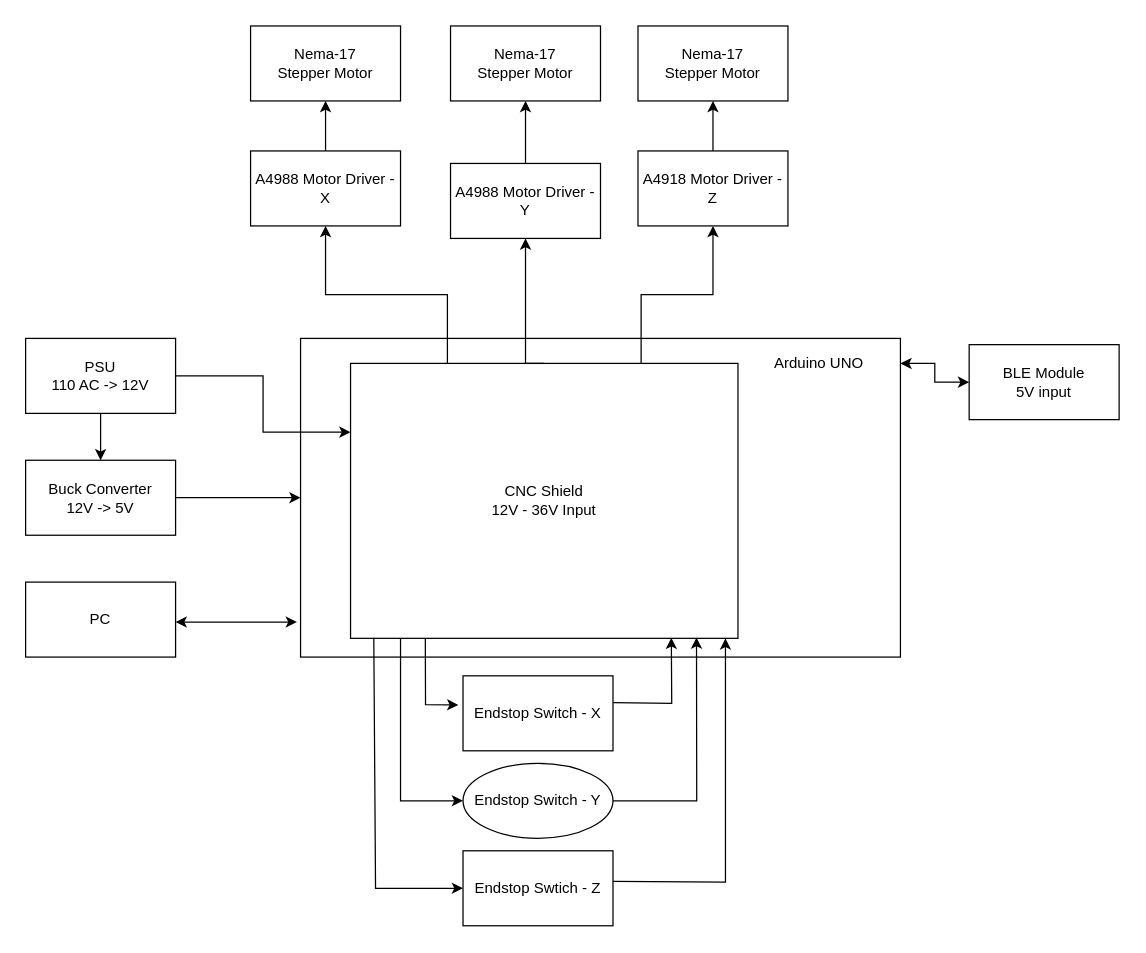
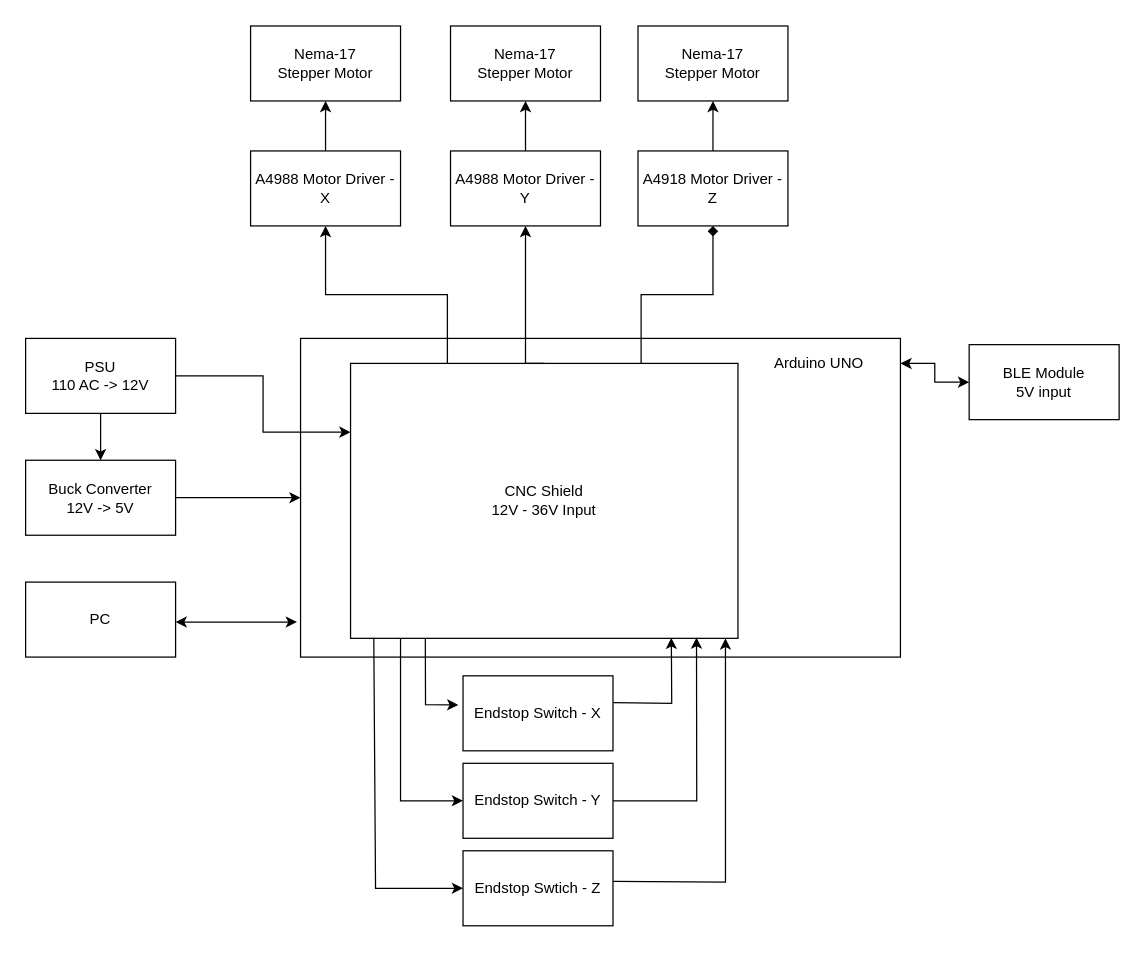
- <mxCell id="10" value="A4988 Motor Driver - Y" style="rounded=0;whiteSpace=wrap;html=1;" vertex="1" parent="1"><mxGeometry x="360" y="130" width="120" height="60" as="geometry" /></mxCell>
+ <mxCell id="10" value="A4988 Motor Driver - Y" style="rounded=0;whiteSpace=wrap;html=1;" vertex="1" parent="1"><mxGeometry x="360" y="120" width="120" height="60" as="geometry" /></mxCell>
- <mxCell id="5" style="edgeStyle=orthogonalEdgeStyle;rounded=0;orthogonalLoop=1;jettySize=auto;html=1;exitX=0.75;exitY=0;exitDx=0;exitDy=0;entryX=0.5;entryY=1;entryDx=0;entryDy=0;" edge="1" parent="1" source="6" target="12"><mxGeometry relative="1" as="geometry" /></mxCell>
+ <mxCell id="5" style="edgeStyle=orthogonalEdgeStyle;rounded=0;orthogonalLoop=1;jettySize=auto;html=1;exitX=0.75;exitY=0;exitDx=0;exitDy=0;entryX=0.5;entryY=1;entryDx=0;entryDy=0;endArrow=diamond;" edge="1" parent="1" source="6" target="12"><mxGeometry relative="1" as="geometry" /></mxCell>
- <mxCell id="22" value="Endstop Switch - Y" style="ellipse;whiteSpace=wrap;html=1;" vertex="1" parent="1"><mxGeometry x="370" y="610" width="120" height="60" as="geometry" /></mxCell>
+ <mxCell id="22" value="Endstop Switch - Y" style="rounded=0;whiteSpace=wrap;html=1;" vertex="1" parent="1"><mxGeometry x="370" y="610" width="120" height="60" as="geometry" /></mxCell>
